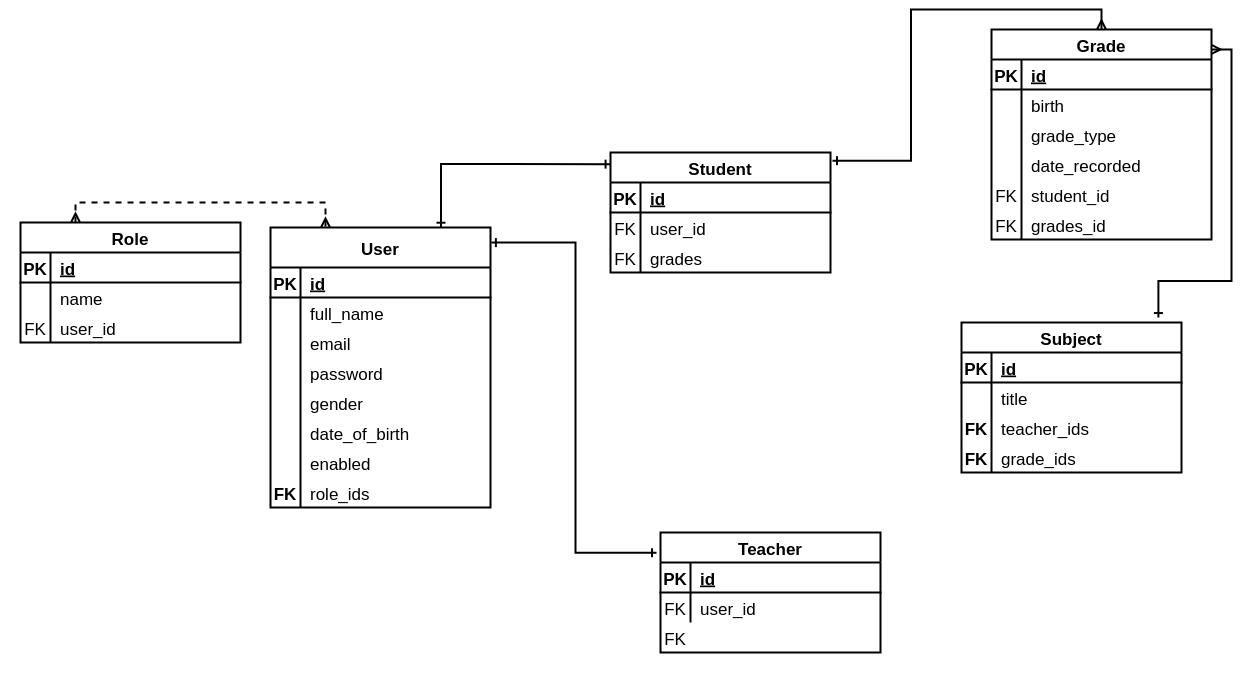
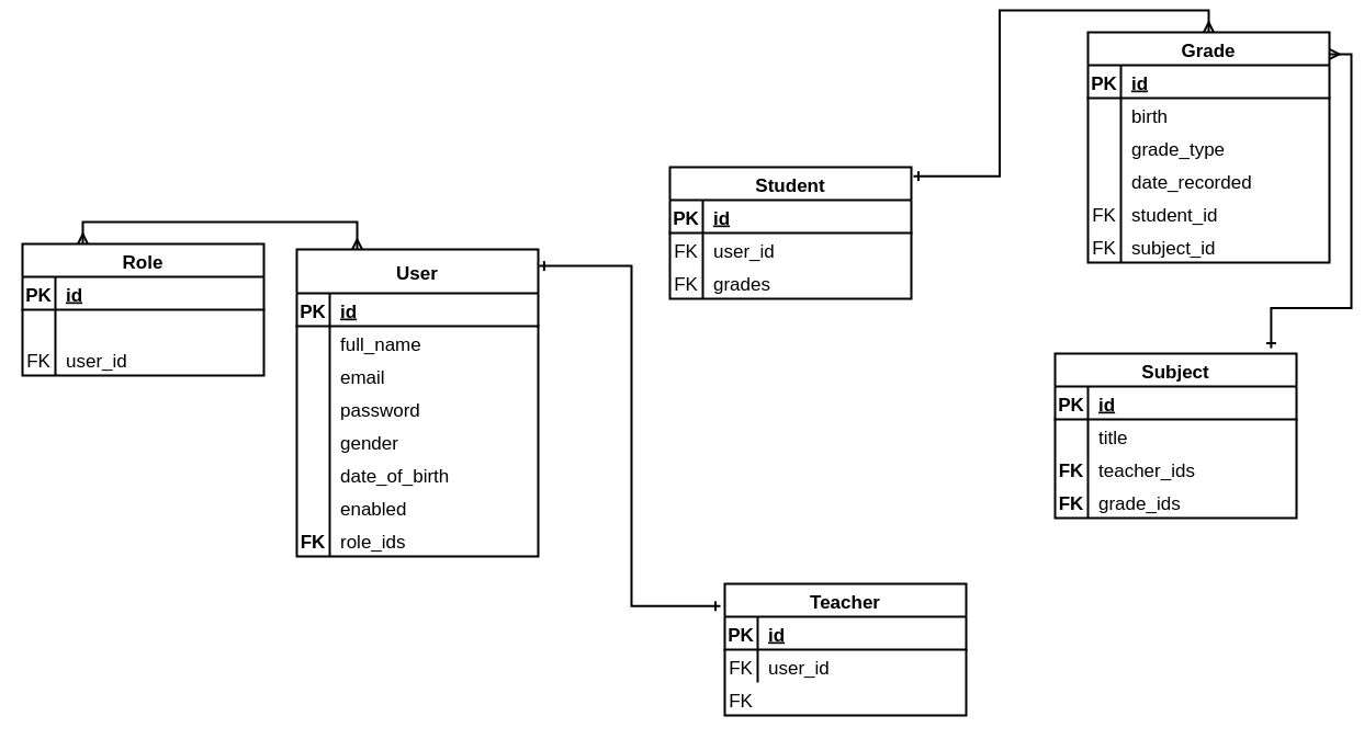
- <mxCell id="90" style="edgeStyle=orthogonalEdgeStyle;rounded=0;orthogonalLoop=1;jettySize=auto;html=1;exitX=-0.002;exitY=0.097;exitDx=0;exitDy=0;exitPerimeter=0;entryX=0.775;entryY=-0.001;entryDx=0;entryDy=0;entryPerimeter=0;startArrow=ERone;startFill=0;endArrow=ERone;endFill=0;fillColor=#ffe6cc;strokeColor=#000000;strokeWidth=2;" parent="1" source="38" target="2" edge="1"><mxGeometry relative="1" as="geometry" /></mxCell>
- <mxCell id="27" style="edgeStyle=orthogonalEdgeStyle;rounded=0;orthogonalLoop=1;jettySize=auto;html=1;exitX=0.25;exitY=0;exitDx=0;exitDy=0;entryX=0.25;entryY=0;entryDx=0;entryDy=0;curved=0;endArrow=ERmany;endFill=0;startArrow=ERmany;startFill=0;entryPerimeter=0;fillColor=#ffe6cc;strokeColor=#000000;strokeWidth=2;dashed=1;" parent="1" source="28" target="2" edge="1"><mxGeometry relative="1" as="geometry" /></mxCell>
+ <mxCell id="27" style="edgeStyle=orthogonalEdgeStyle;rounded=0;orthogonalLoop=1;jettySize=auto;html=1;exitX=0.25;exitY=0;exitDx=0;exitDy=0;entryX=0.25;entryY=0;entryDx=0;entryDy=0;curved=0;endArrow=ERmany;endFill=0;startArrow=ERmany;startFill=0;entryPerimeter=0;fillColor=#ffe6cc;strokeColor=#000000;strokeWidth=2;" parent="1" source="28" target="2" edge="1"><mxGeometry relative="1" as="geometry" /></mxCell>
- <mxCell id="89" value="grades_id" style="shape=partialRectangle;overflow=hidden;connectable=0;fillColor=none;top=0;left=0;bottom=0;right=0;align=left;spacingLeft=6;fontSize=17;spacing=4;strokeColor=#000000;strokeWidth=2;" parent="87" vertex="1"><mxGeometry x="30" width="190" height="30" as="geometry"><mxRectangle width="190" height="30" as="alternateBounds" /></mxGeometry></mxCell>
+ <mxCell id="89" value="subject_id" style="shape=partialRectangle;overflow=hidden;connectable=0;fillColor=none;top=0;left=0;bottom=0;right=0;align=left;spacingLeft=6;fontSize=17;spacing=4;strokeColor=#000000;strokeWidth=2;" parent="87" vertex="1"><mxGeometry x="30" width="190" height="30" as="geometry"><mxRectangle width="190" height="30" as="alternateBounds" /></mxGeometry></mxCell>
- <mxCell id="34" value="name" style="shape=partialRectangle;overflow=hidden;connectable=0;fillColor=none;top=0;left=0;bottom=0;right=0;align=left;spacingLeft=6;fontSize=17;spacing=4;strokeColor=#000000;strokeWidth=2;" parent="32" vertex="1"><mxGeometry x="30" width="190" height="30" as="geometry"><mxRectangle width="190" height="30" as="alternateBounds" /></mxGeometry></mxCell>
